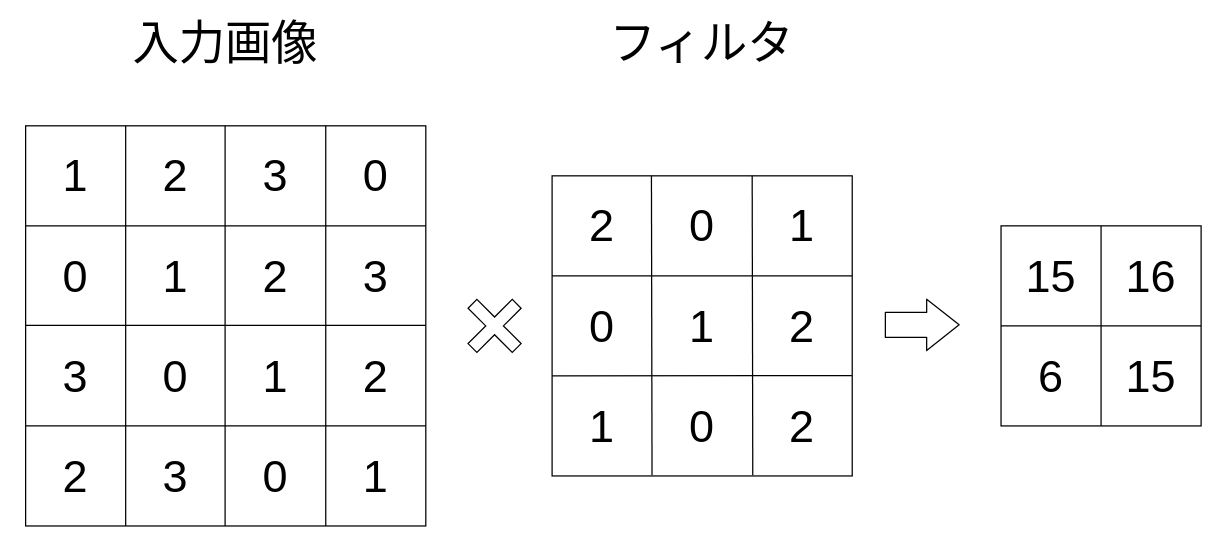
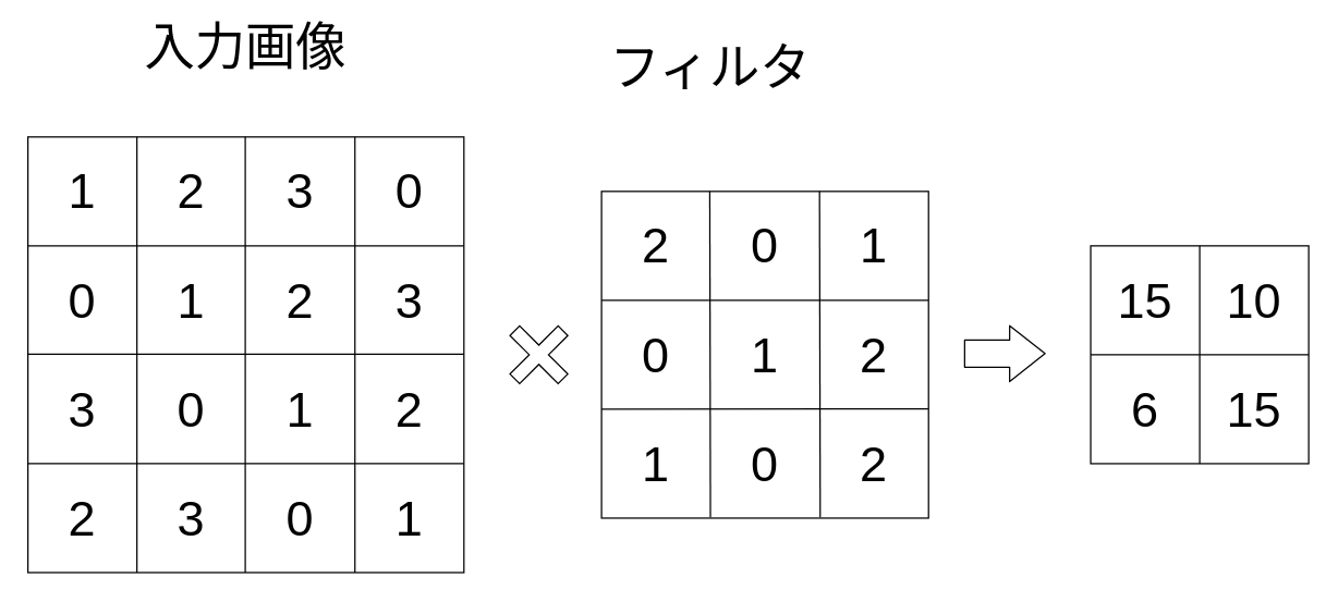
- <mxCell id="52" value="&lt;font style=&quot;font-size: 37px&quot;&gt;フィルタ&lt;/font&gt;" style="text;html=1;strokeColor=none;fillColor=none;align=center;verticalAlign=middle;whiteSpace=wrap;rounded=0;" vertex="1" parent="1"><mxGeometry x="426" y="20" width="270" height="30" as="geometry" /></mxCell>
+ <mxCell id="52" value="&lt;font style=&quot;font-size: 37px&quot;&gt;フィルタ&lt;/font&gt;" style="text;html=1;strokeColor=none;fillColor=none;align=center;verticalAlign=middle;whiteSpace=wrap;rounded=0;" vertex="1" parent="1"><mxGeometry x="386" y="35" width="270" height="30" as="geometry" /></mxCell>
- <mxCell id="48" value="16" style="text;html=1;strokeColor=none;fillColor=none;align=center;verticalAlign=middle;whiteSpace=wrap;rounded=0;fontSize=36;" parent="1" vertex="1"><mxGeometry x="900" y="210" width="40" height="20" as="geometry" /></mxCell>
+ <mxCell id="48" value="10" style="text;html=1;strokeColor=none;fillColor=none;align=center;verticalAlign=middle;whiteSpace=wrap;rounded=0;fontSize=36;" parent="1" vertex="1"><mxGeometry x="900" y="210" width="40" height="20" as="geometry" /></mxCell>
